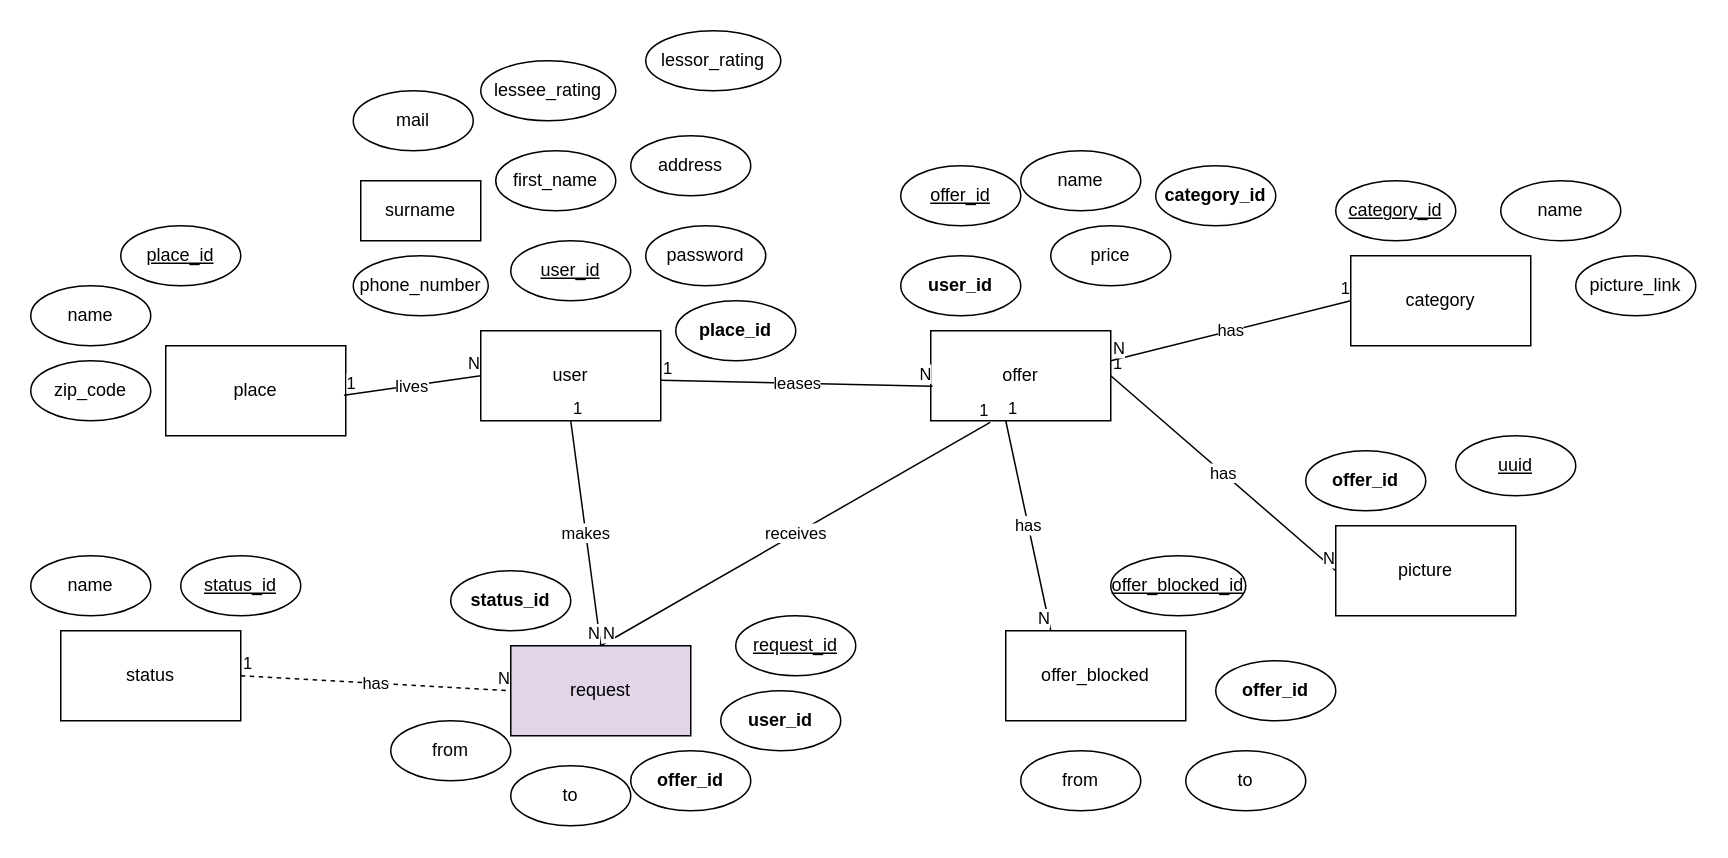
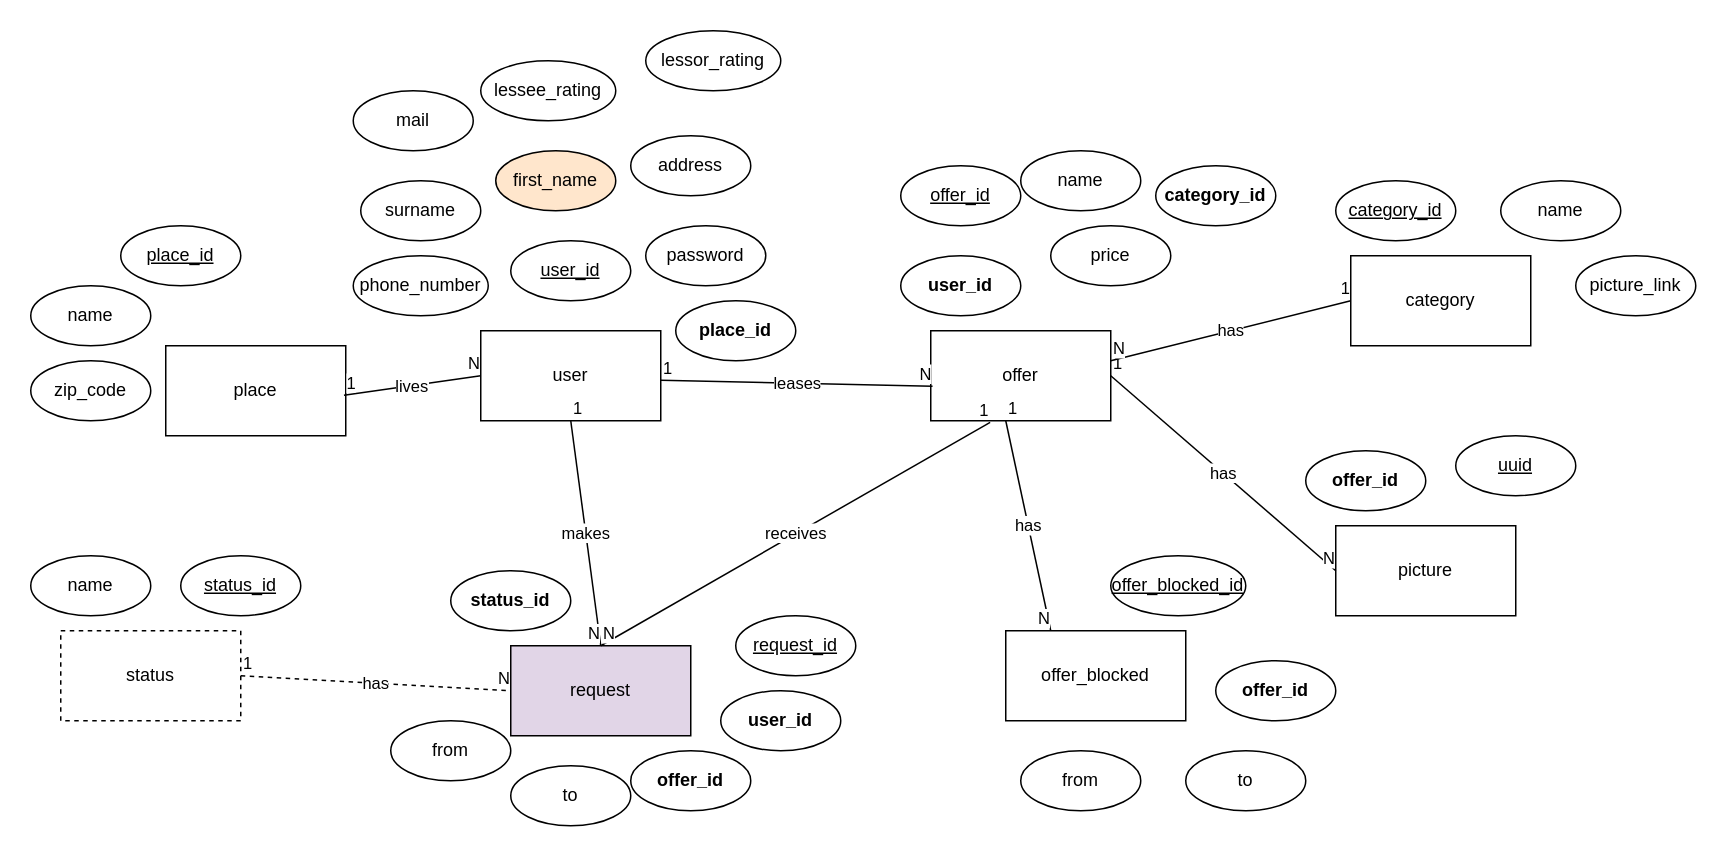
- <mxCell id="4" value="first_name" style="ellipse;whiteSpace=wrap;html=1;" vertex="1" parent="1"><mxGeometry x="330" y="100" width="80" height="40" as="geometry" /></mxCell>
+ <mxCell id="4" value="first_name" style="ellipse;whiteSpace=wrap;html=1;fillColor=#ffe6cc;" vertex="1" parent="1"><mxGeometry x="330" y="100" width="80" height="40" as="geometry" /></mxCell>
- <mxCell id="3" value="surname" style="whiteSpace=wrap;html=1;rounded=0;" vertex="1" parent="1"><mxGeometry x="240" y="120" width="80" height="40" as="geometry" /></mxCell>
+ <mxCell id="3" value="surname" style="ellipse;whiteSpace=wrap;html=1;" vertex="1" parent="1"><mxGeometry x="240" y="120" width="80" height="40" as="geometry" /></mxCell>
- <mxCell id="62" value="status" style="rounded=0;whiteSpace=wrap;html=1;" vertex="1" parent="1"><mxGeometry x="40" y="420" width="120" height="60" as="geometry" /></mxCell>
+ <mxCell id="62" value="status" style="rounded=0;whiteSpace=wrap;html=1;dashed=1;" vertex="1" parent="1"><mxGeometry x="40" y="420" width="120" height="60" as="geometry" /></mxCell>
